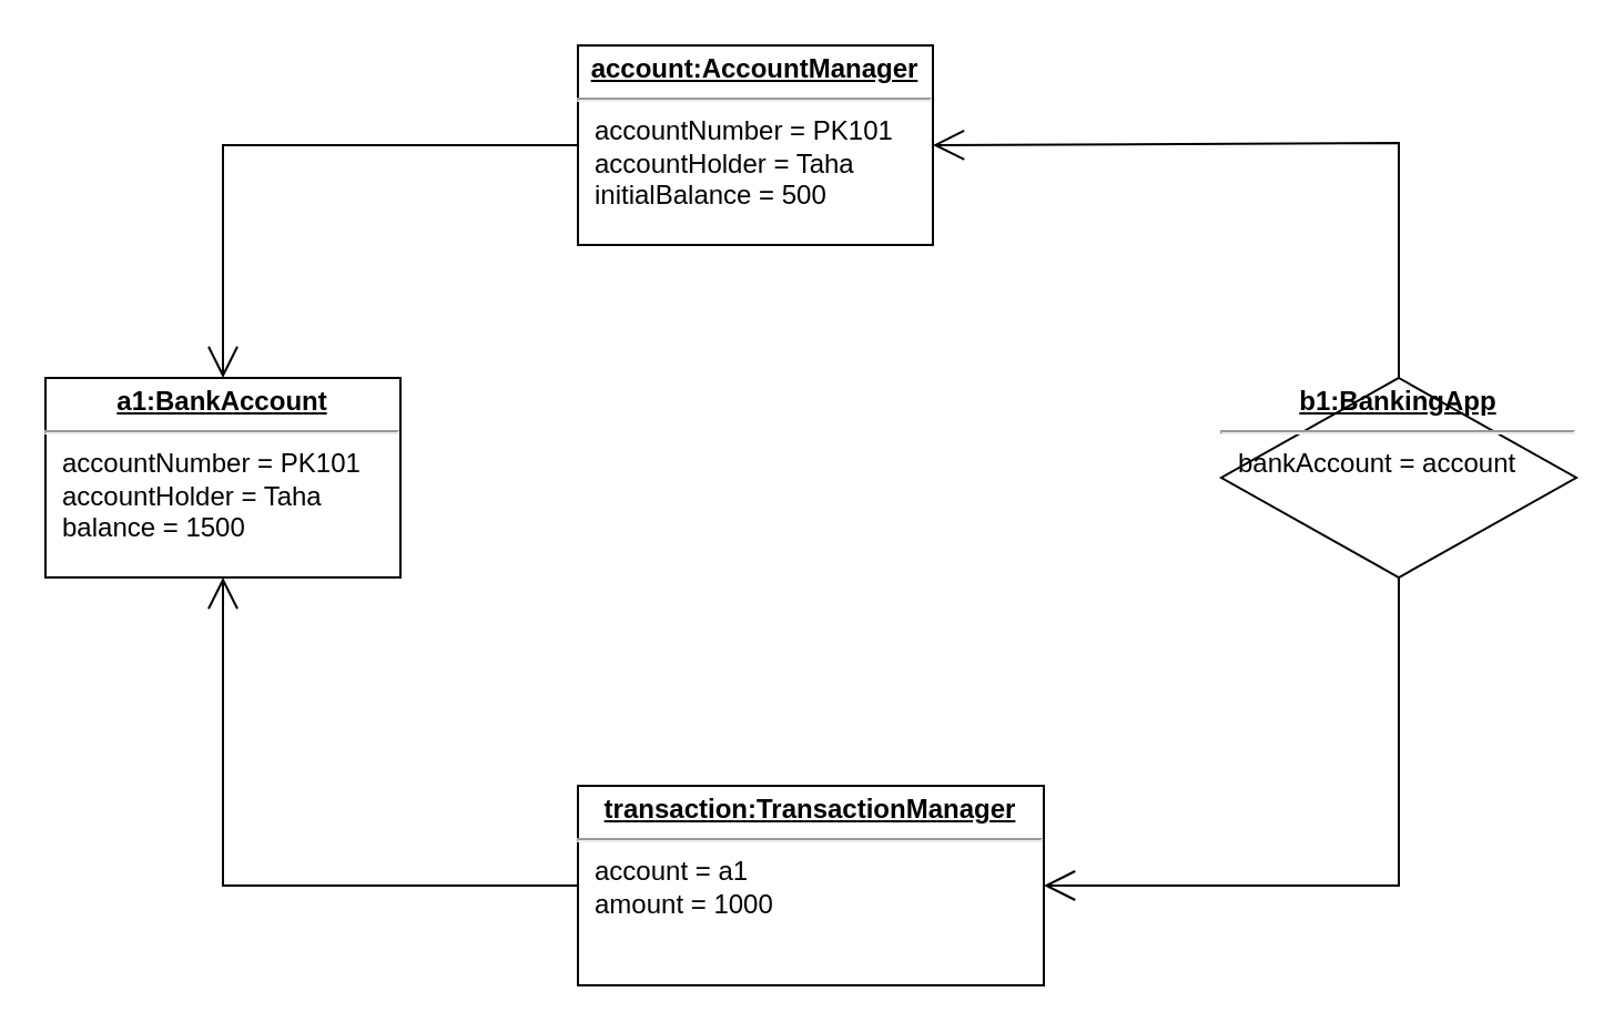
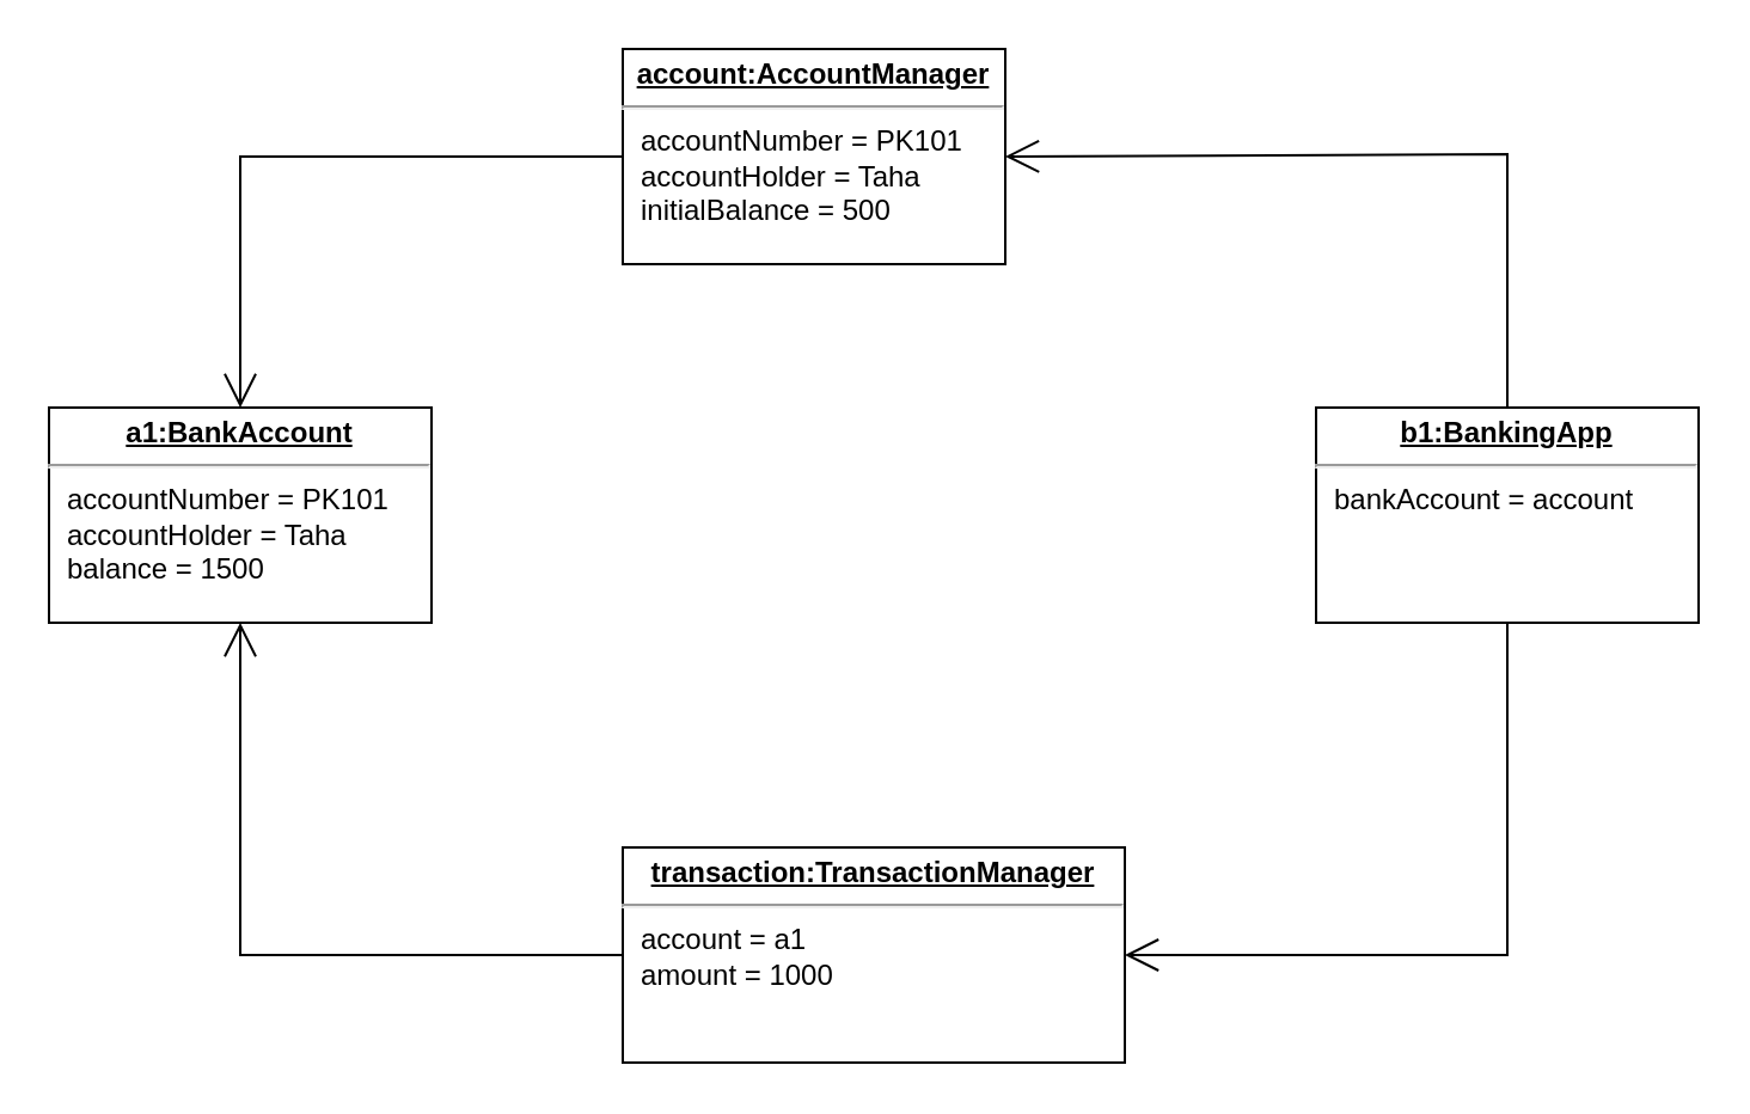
- <mxCell id="3" value="&lt;p style=&quot;margin:0px;margin-top:4px;text-align:center;text-decoration:underline;&quot;&gt;&lt;b&gt;b1:BankingApp&lt;/b&gt;&lt;/p&gt;&lt;hr&gt;&lt;p style=&quot;margin:0px;margin-left:8px;&quot;&gt;bankAccount = account&lt;br&gt;&lt;/p&gt;" style="rhombus;verticalAlign=top;align=left;overflow=fill;fontSize=12;fontFamily=Helvetica;html=1;whiteSpace=wrap;" vertex="1" parent="1"><mxGeometry x="550" y="170" width="160" height="90" as="geometry" /></mxCell>
+ <mxCell id="3" value="&lt;p style=&quot;margin:0px;margin-top:4px;text-align:center;text-decoration:underline;&quot;&gt;&lt;b&gt;b1:BankingApp&lt;/b&gt;&lt;/p&gt;&lt;hr&gt;&lt;p style=&quot;margin:0px;margin-left:8px;&quot;&gt;bankAccount = account&lt;br&gt;&lt;/p&gt;" style="verticalAlign=top;align=left;overflow=fill;fontSize=12;fontFamily=Helvetica;html=1;whiteSpace=wrap;" vertex="1" parent="1"><mxGeometry x="550" y="170" width="160" height="90" as="geometry" /></mxCell>
